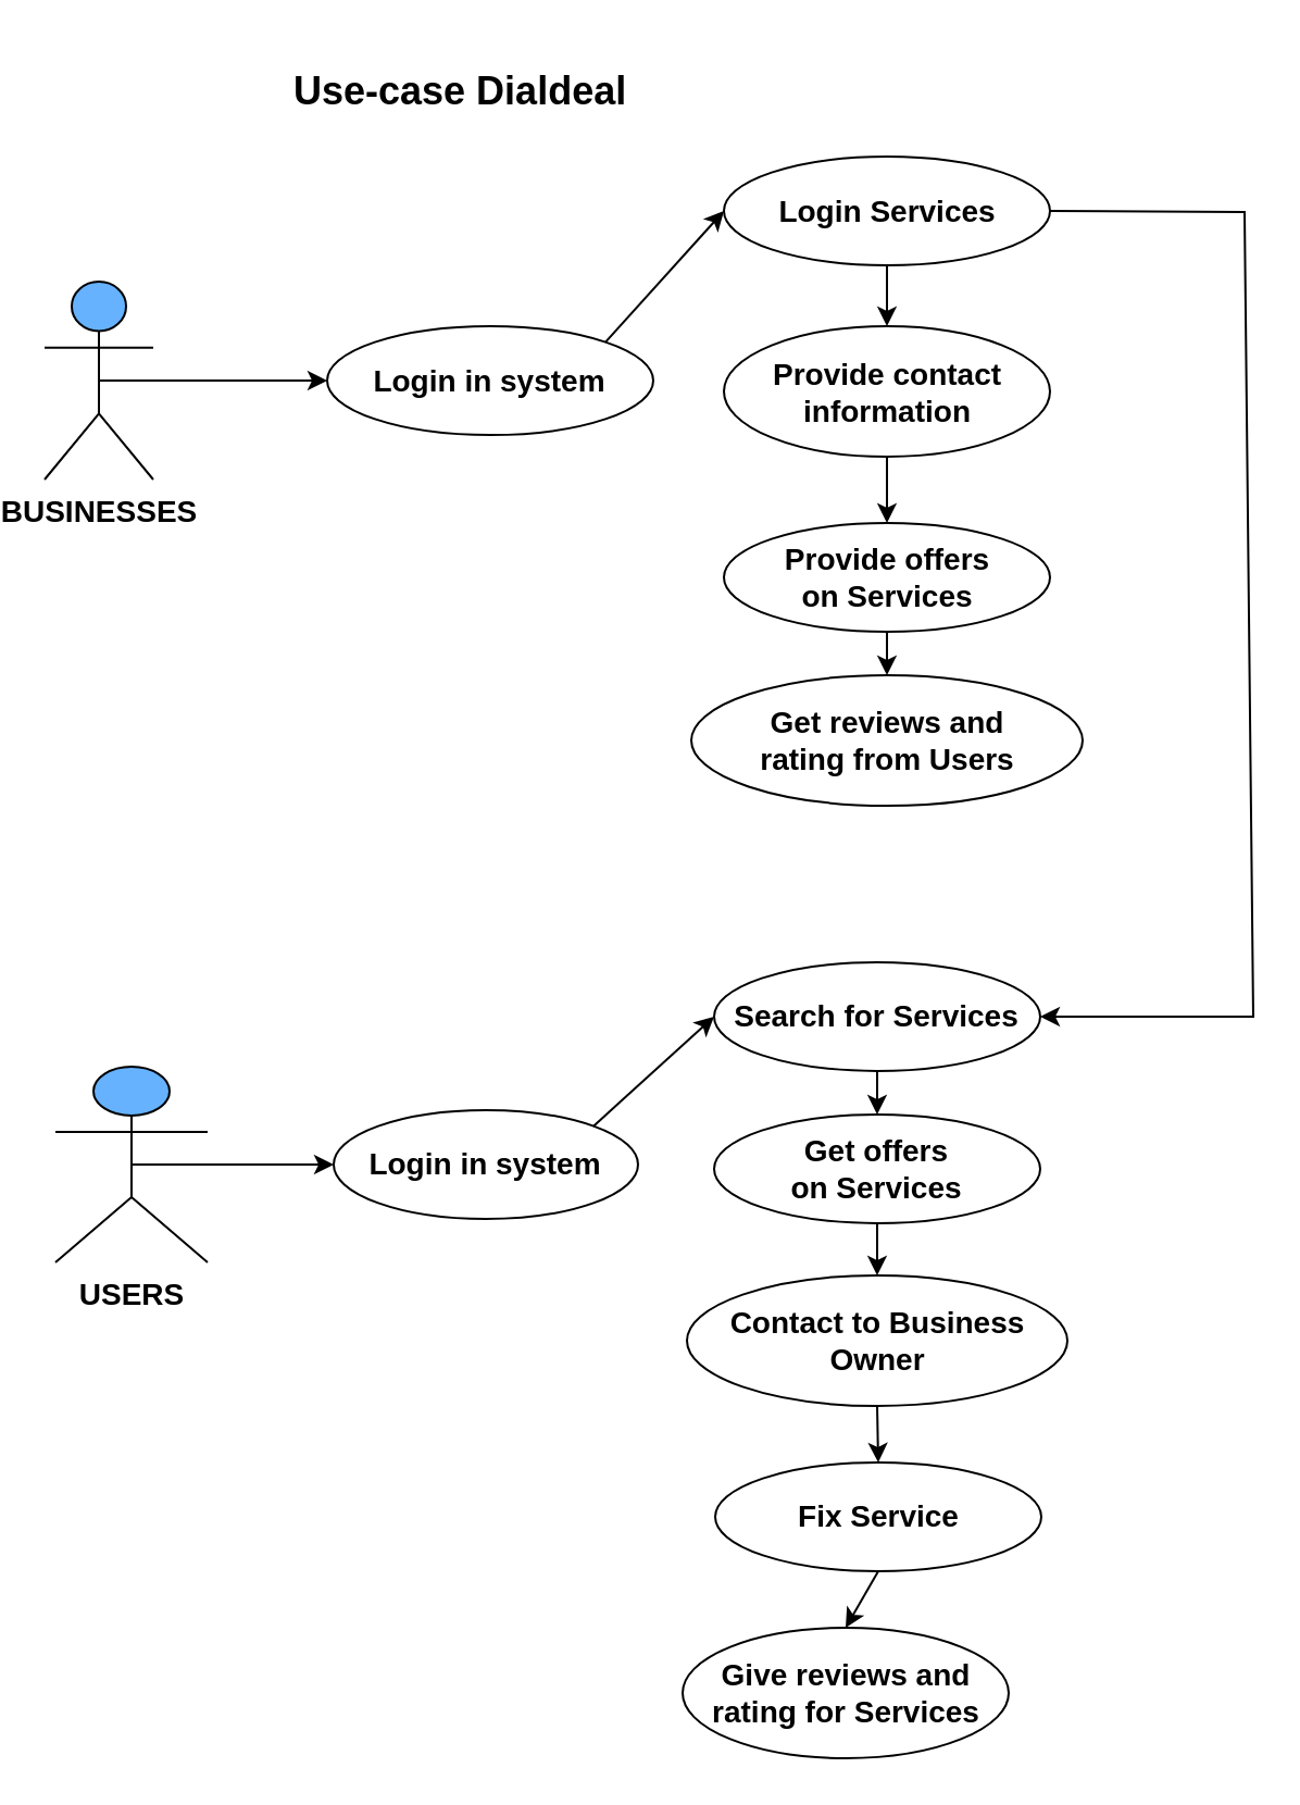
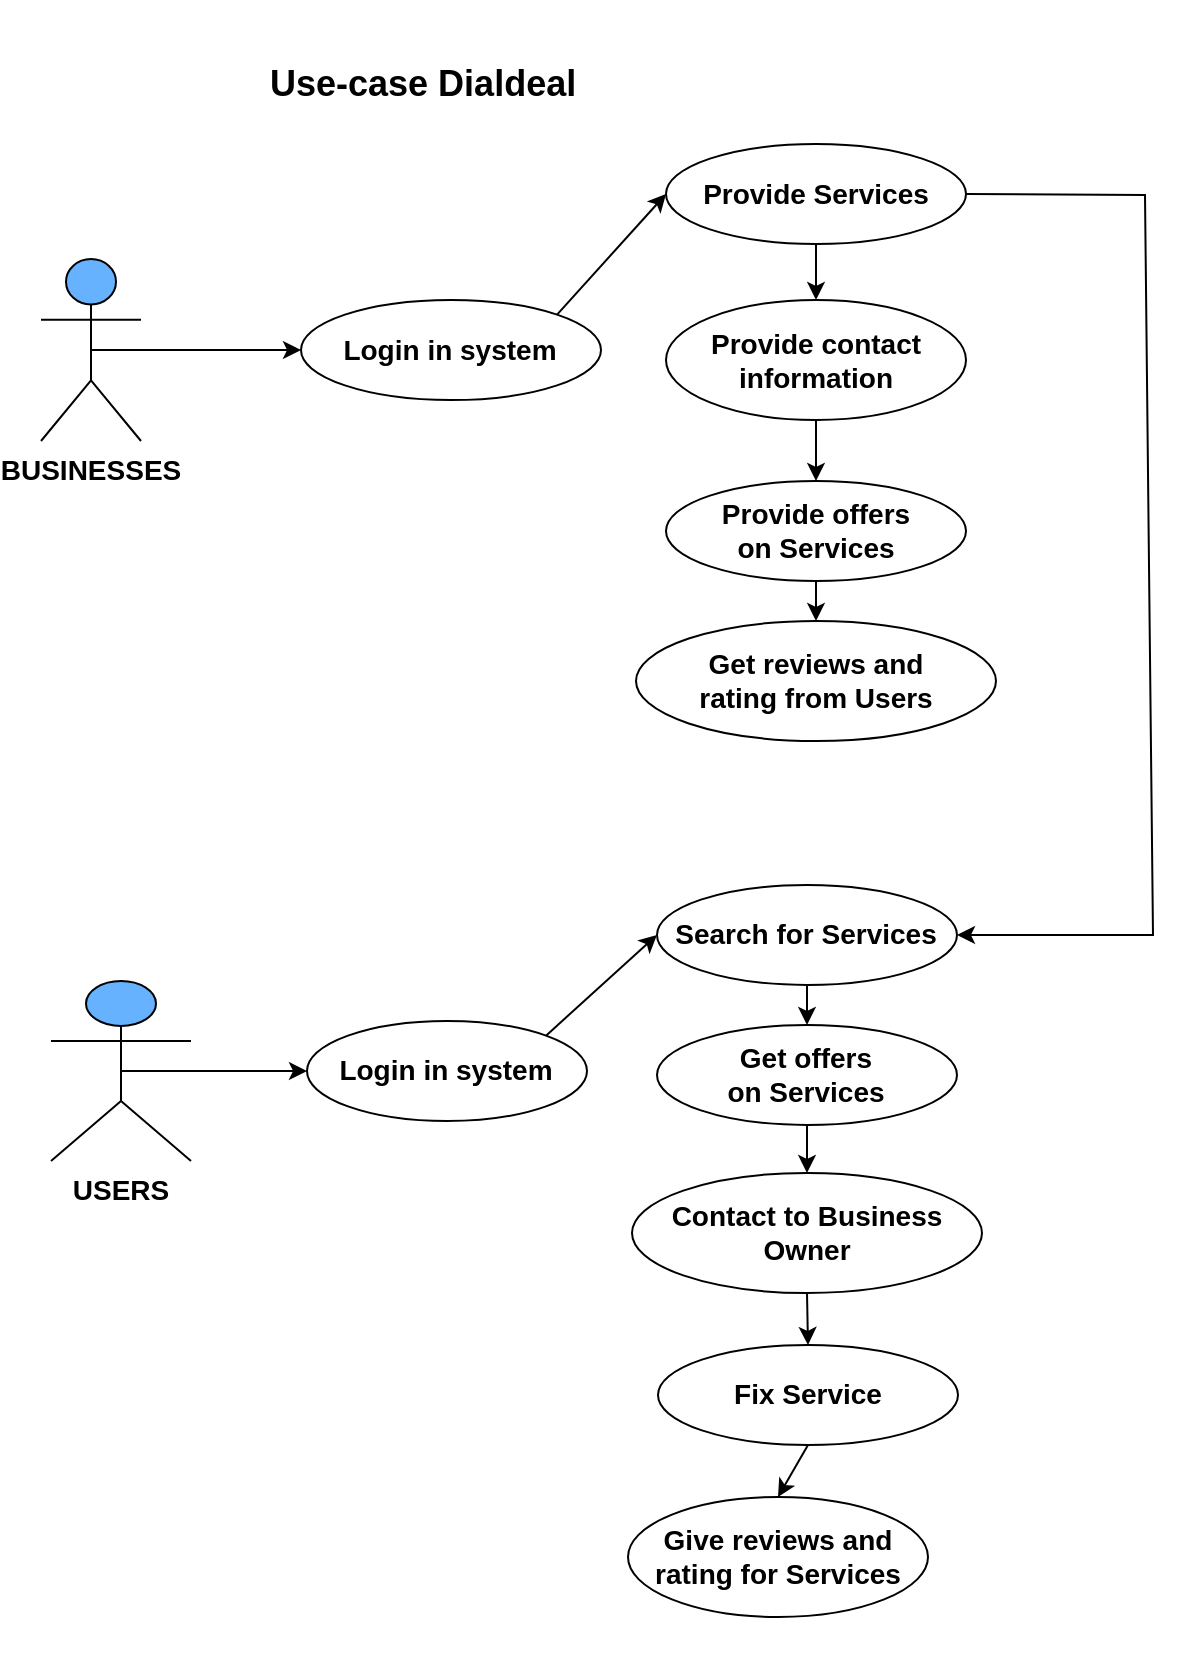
- <mxCell id="7" value="&lt;b&gt;&lt;font style=&quot;font-size: 14px;&quot;&gt;Login Services&lt;/font&gt;&lt;/b&gt;" style="ellipse;whiteSpace=wrap;html=1;fillColor=#FFFFFF;" parent="1" vertex="1"><mxGeometry x="332.5" y="71.5" width="150" height="50" as="geometry" /></mxCell>
+ <mxCell id="7" value="&lt;b&gt;&lt;font style=&quot;font-size: 14px;&quot;&gt;Provide Services&lt;/font&gt;&lt;/b&gt;" style="ellipse;whiteSpace=wrap;html=1;fillColor=#FFFFFF;" parent="1" vertex="1"><mxGeometry x="332.5" y="71.5" width="150" height="50" as="geometry" /></mxCell>
